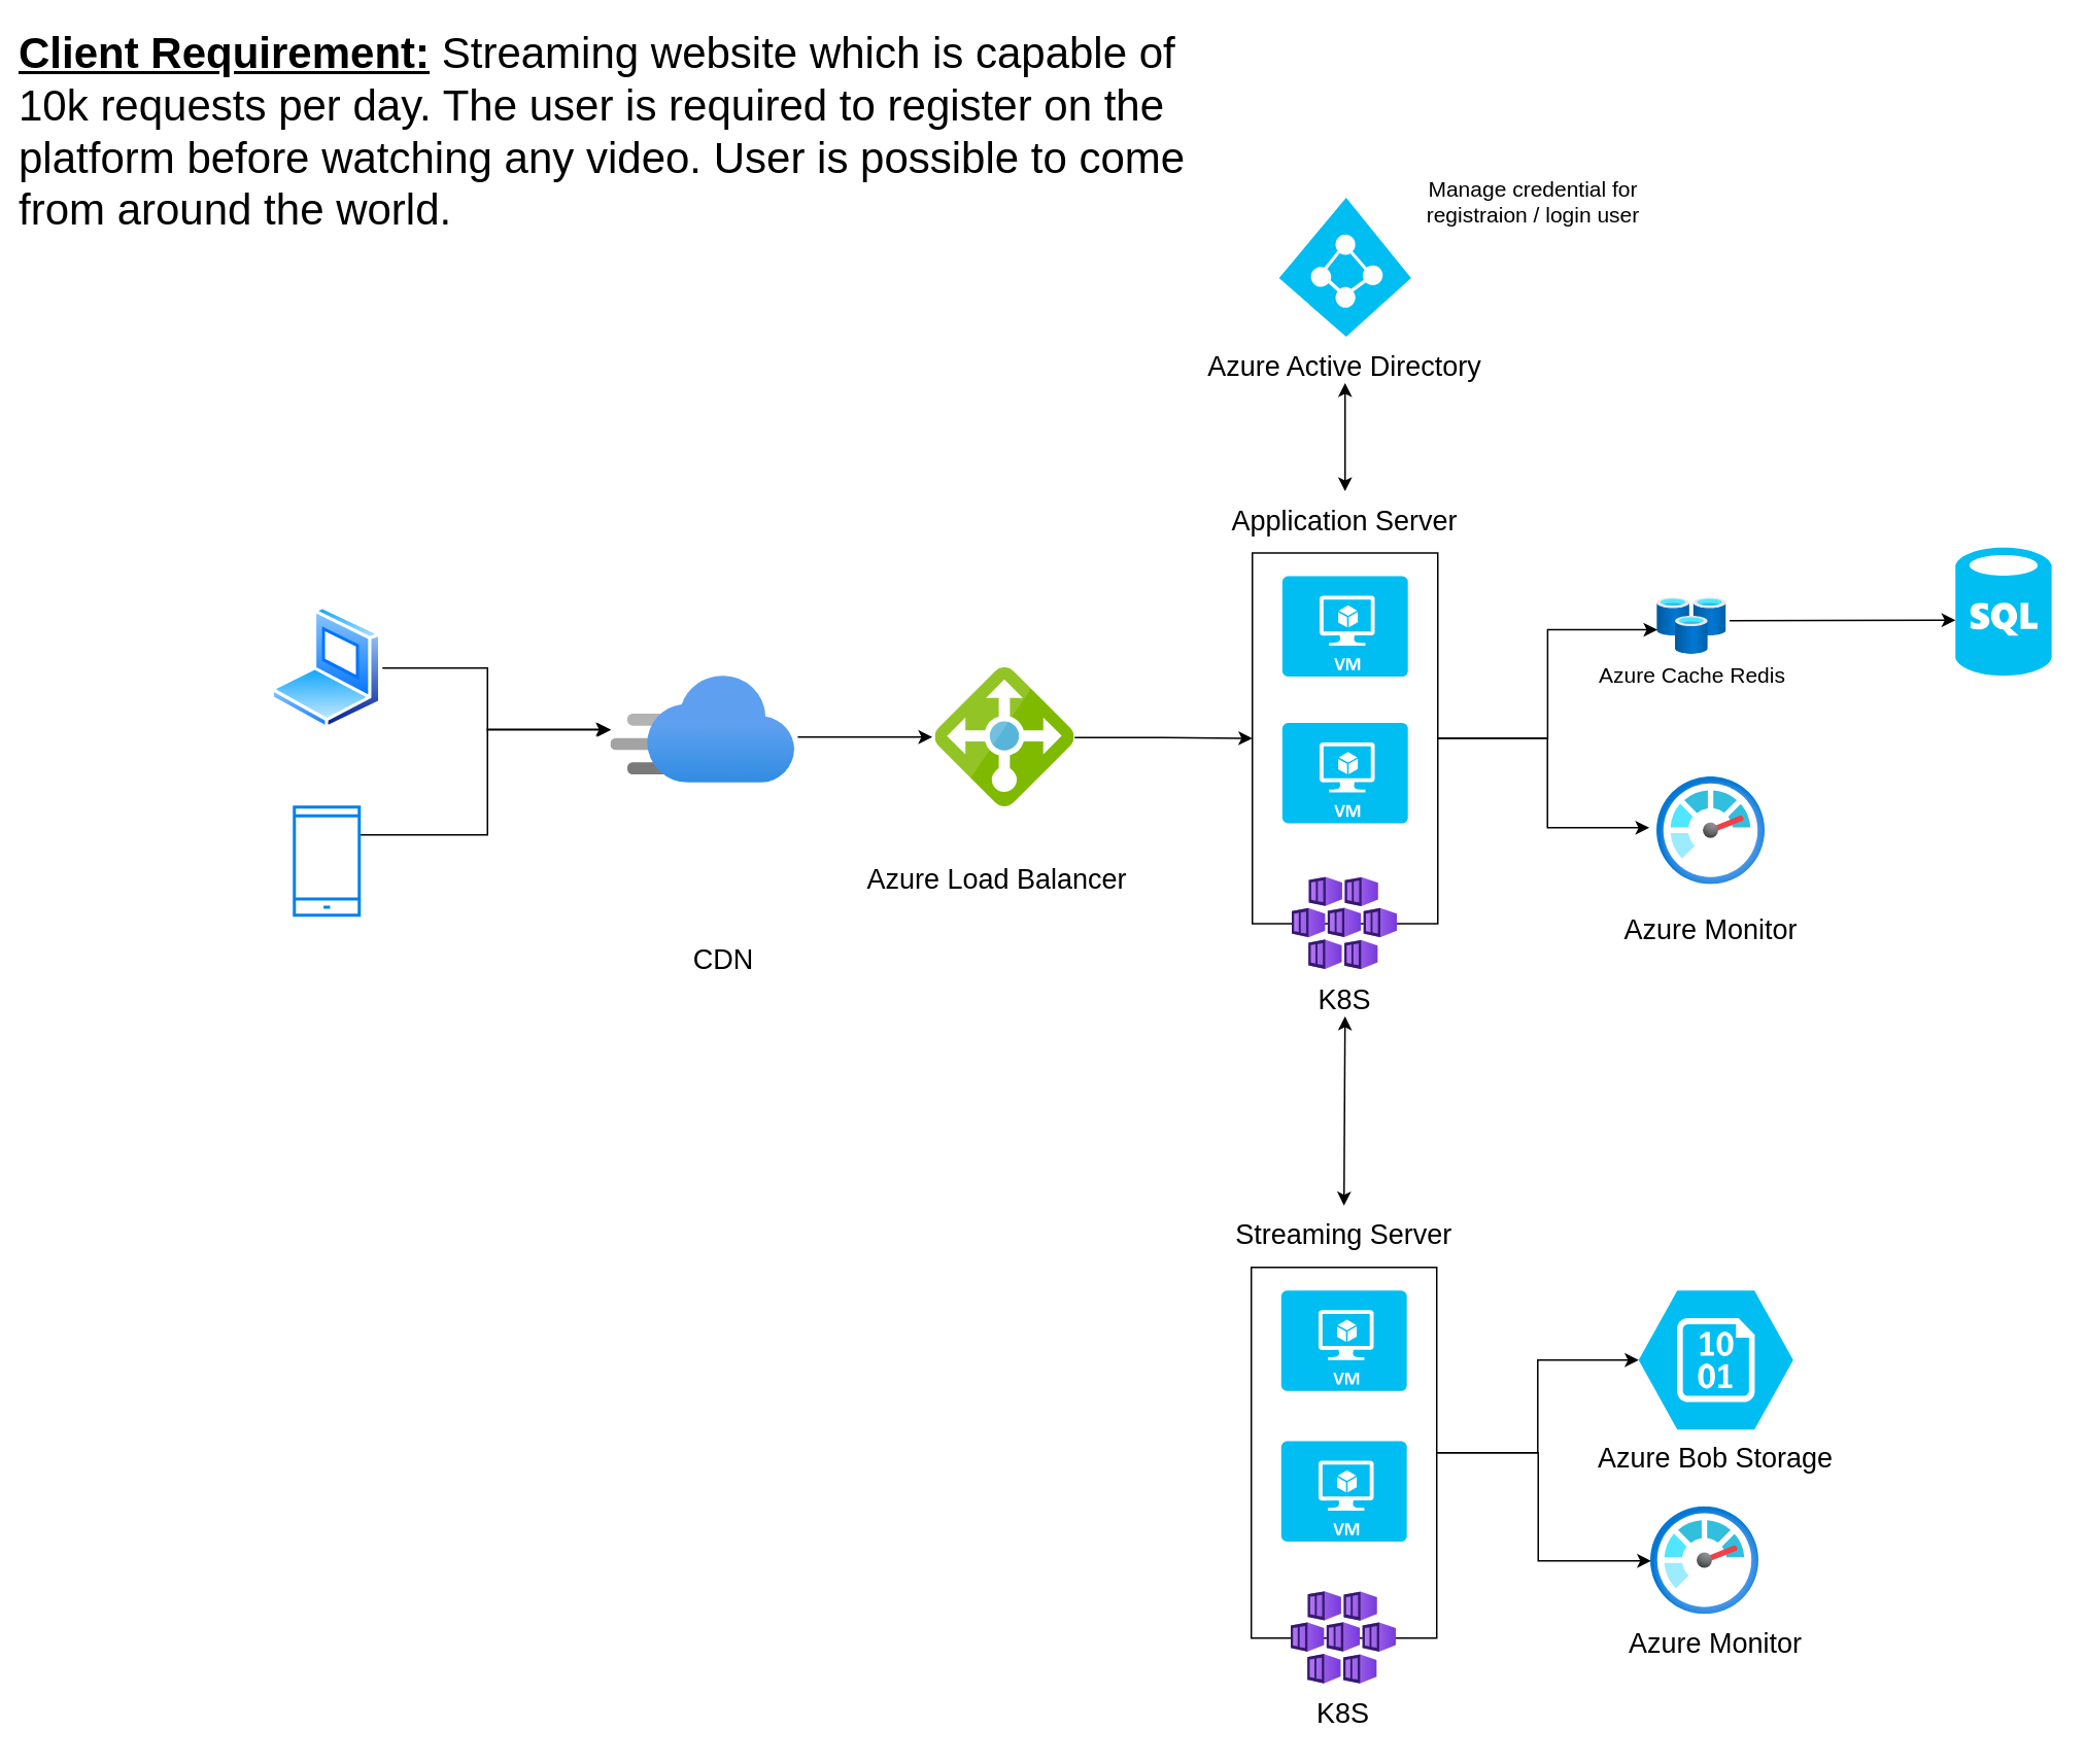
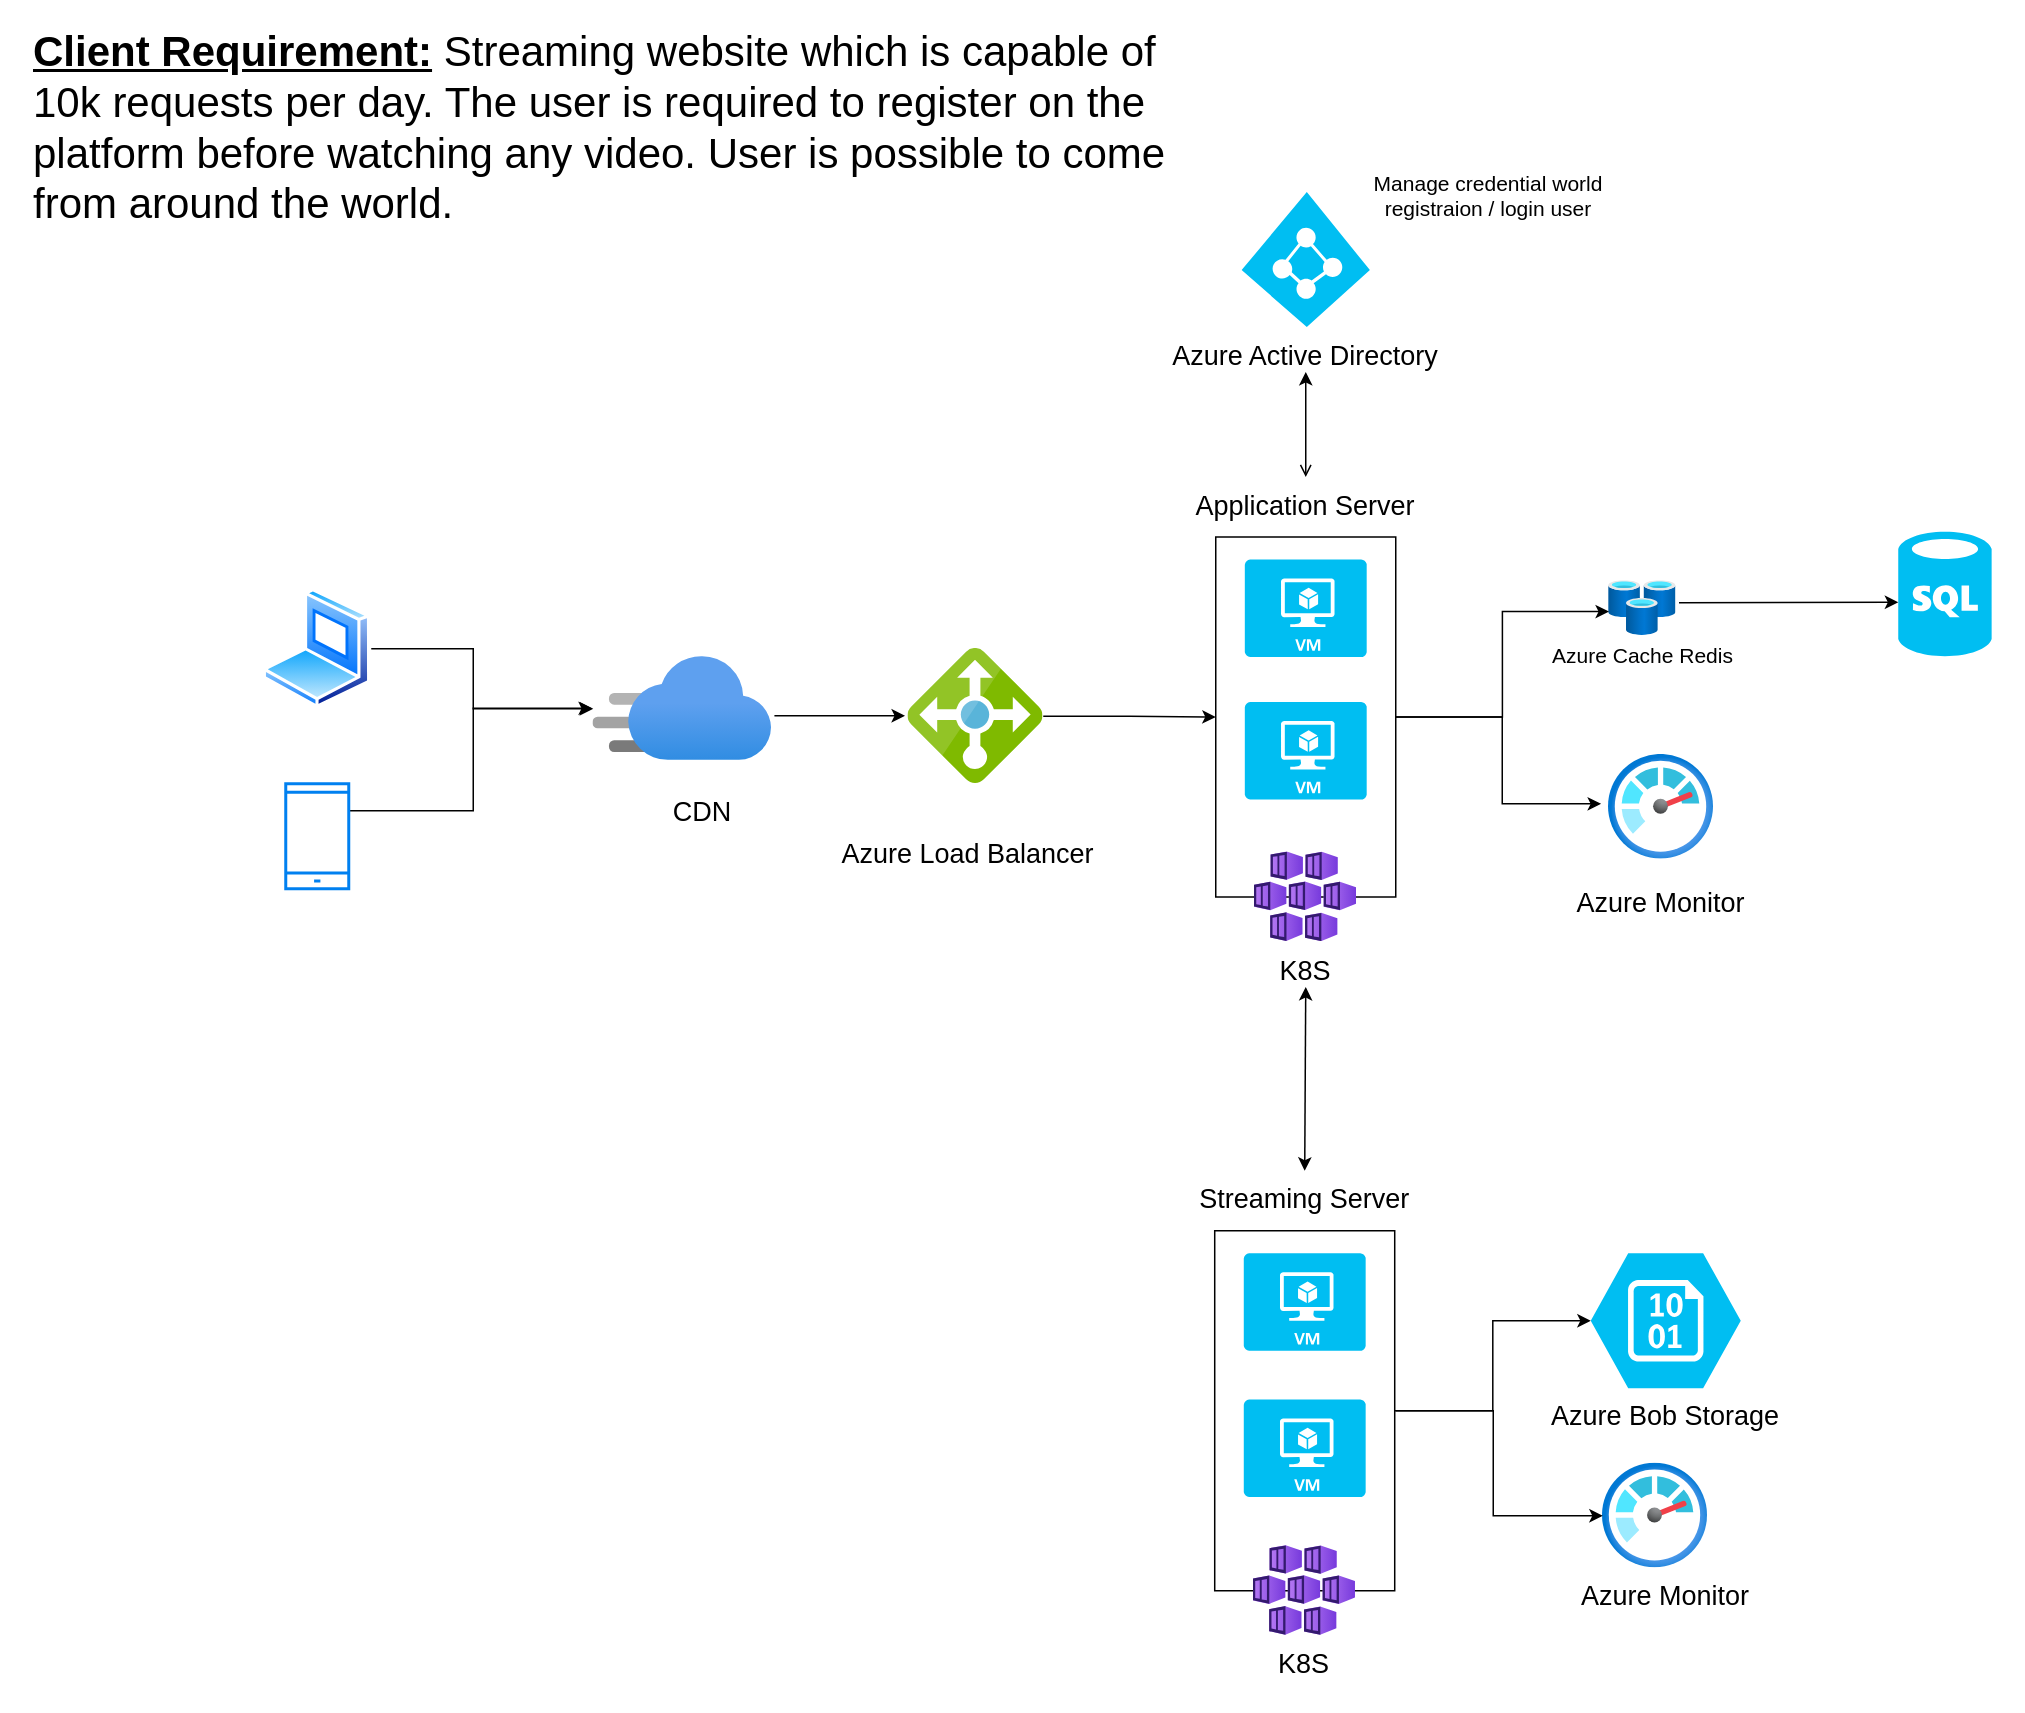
- <mxCell id="4" value="&lt;span style=&quot;font-size: 28px;&quot;&gt;&lt;b&gt;&lt;u&gt;Client Requirement:&lt;/u&gt;&lt;/b&gt; Streaming website which is capable of 10k requests per day. The user is required to register on the platform before watching any video. User is possible to come from around the world.&lt;/span&gt;" style="text;html=1;strokeColor=none;fillColor=none;align=left;verticalAlign=middle;whiteSpace=wrap;rounded=0;" vertex="1" parent="1"><mxGeometry x="10" y="20" width="790" height="130" as="geometry" /></mxCell>
+ <mxCell id="4" value="&lt;span style=&quot;font-size: 28px;&quot;&gt;&lt;b&gt;&lt;u&gt;Client Requirement:&lt;/u&gt;&lt;/b&gt; Streaming website which is capable of 10k requests per day. The user is required to register on the platform before watching any video. User is possible to come from around the world.&lt;/span&gt;" style="text;html=1;strokeColor=none;fillColor=none;align=left;verticalAlign=middle;whiteSpace=wrap;rounded=0;" vertex="1" parent="1"><mxGeometry x="20" y="20" width="790" height="130" as="geometry" /></mxCell>
- <mxCell id="43" value="Manage credential for registraion / login user" style="text;html=1;strokeColor=none;fillColor=none;align=center;verticalAlign=middle;whiteSpace=wrap;rounded=0;fontSize=14;" vertex="1" parent="1"><mxGeometry x="912" y="100" width="160" height="60" as="geometry" /></mxCell>
+ <mxCell id="43" value="Manage credential world registraion / login user" style="text;html=1;strokeColor=none;fillColor=none;align=center;verticalAlign=middle;whiteSpace=wrap;rounded=0;fontSize=14;" vertex="1" parent="1"><mxGeometry x="912" y="100" width="160" height="60" as="geometry" /></mxCell>
- <mxCell id="2" value="" style="endArrow=classic;startArrow=classic;html=1;rounded=0;fontSize=18;entryX=0.5;entryY=0;entryDx=0;entryDy=0;exitX=0.5;exitY=1;exitDx=0;exitDy=0;" edge="1" parent="1" source="21" target="16"><mxGeometry width="50" height="50" relative="1" as="geometry"><mxPoint x="775" y="400" as="sourcePoint" /><mxPoint x="825" y="350" as="targetPoint" /></mxGeometry></mxCell>
+ <mxCell id="2" value="" style="endArrow=open;startArrow=classic;html=1;rounded=0;fontSize=18;entryX=0.5;entryY=0;entryDx=0;entryDy=0;exitX=0.5;exitY=1;exitDx=0;exitDy=0;" edge="1" parent="1" source="21" target="16"><mxGeometry width="50" height="50" relative="1" as="geometry"><mxPoint x="775" y="400" as="sourcePoint" /><mxPoint x="825" y="350" as="targetPoint" /></mxGeometry></mxCell>
- <mxCell id="27" value="&lt;span style=&quot;font-size: 18px;&quot;&gt;CDN&lt;/span&gt;" style="text;html=1;align=center;verticalAlign=middle;whiteSpace=wrap;rounded=0;fontSize=28;fillColor=default;" vertex="1" parent="1"><mxGeometry x="435" y="602" width="65.5" height="30" as="geometry" /></mxCell>
+ <mxCell id="27" value="&lt;span style=&quot;font-size: 18px;&quot;&gt;CDN&lt;/span&gt;" style="text;html=1;align=center;verticalAlign=middle;whiteSpace=wrap;rounded=0;fontSize=28;fillColor=default;" vertex="1" parent="1"><mxGeometry x="435" y="522" width="65.5" height="30" as="geometry" /></mxCell>
